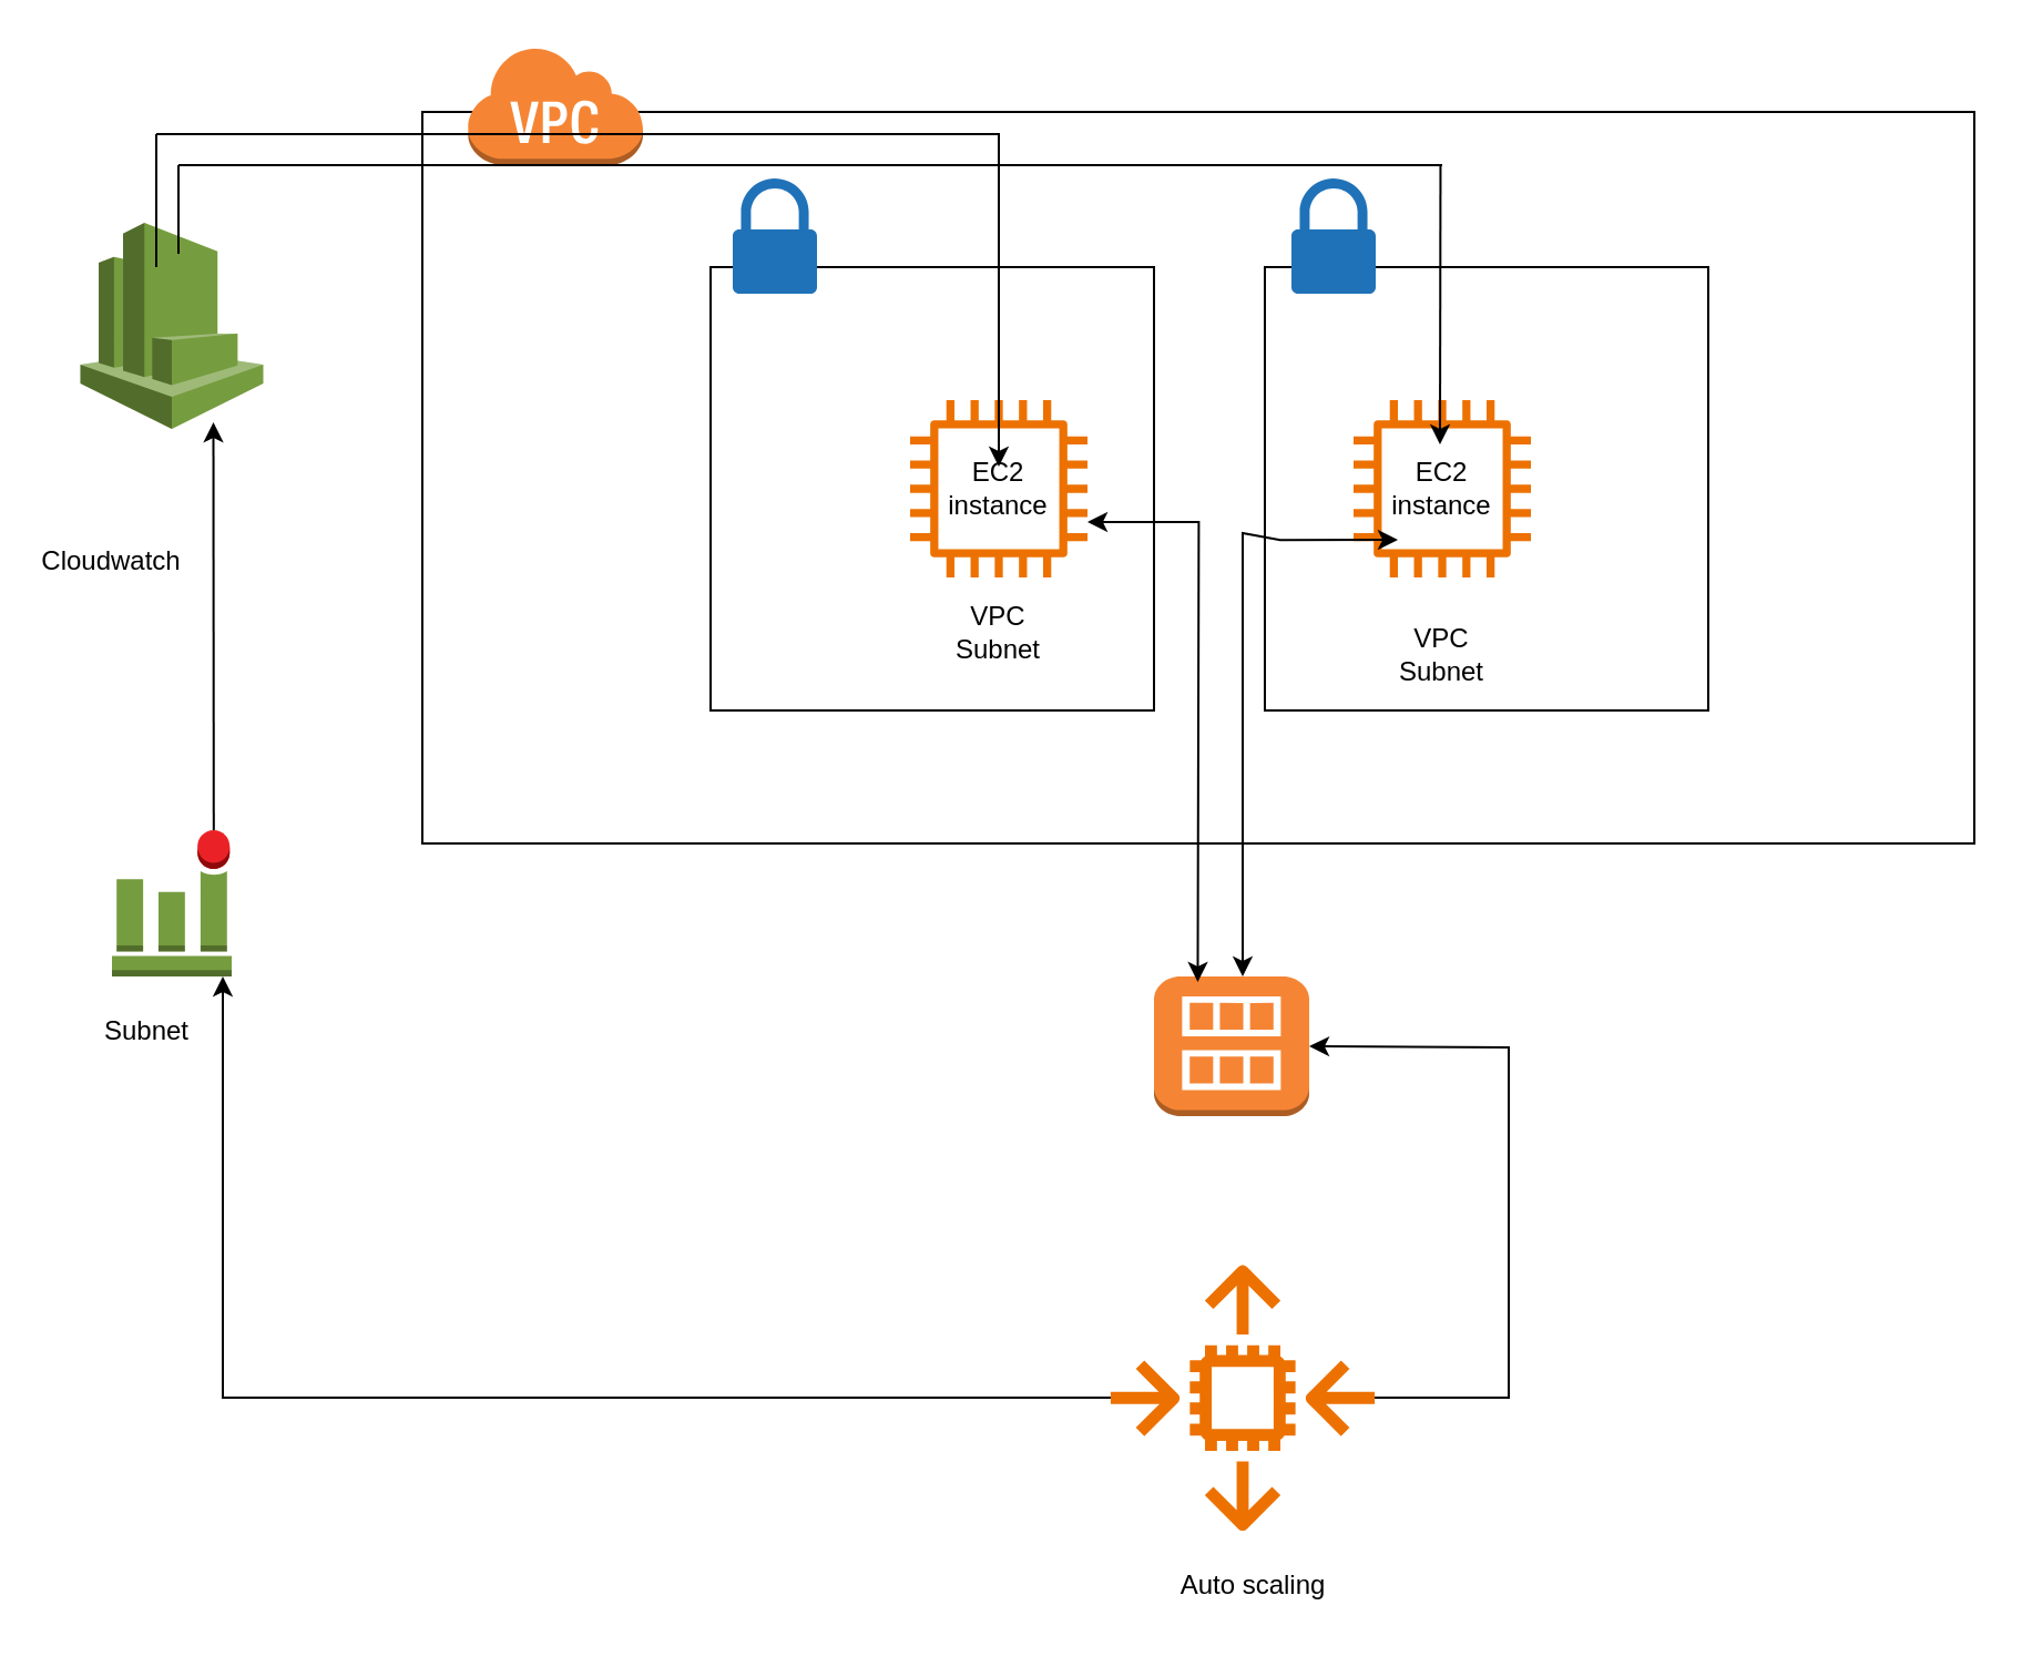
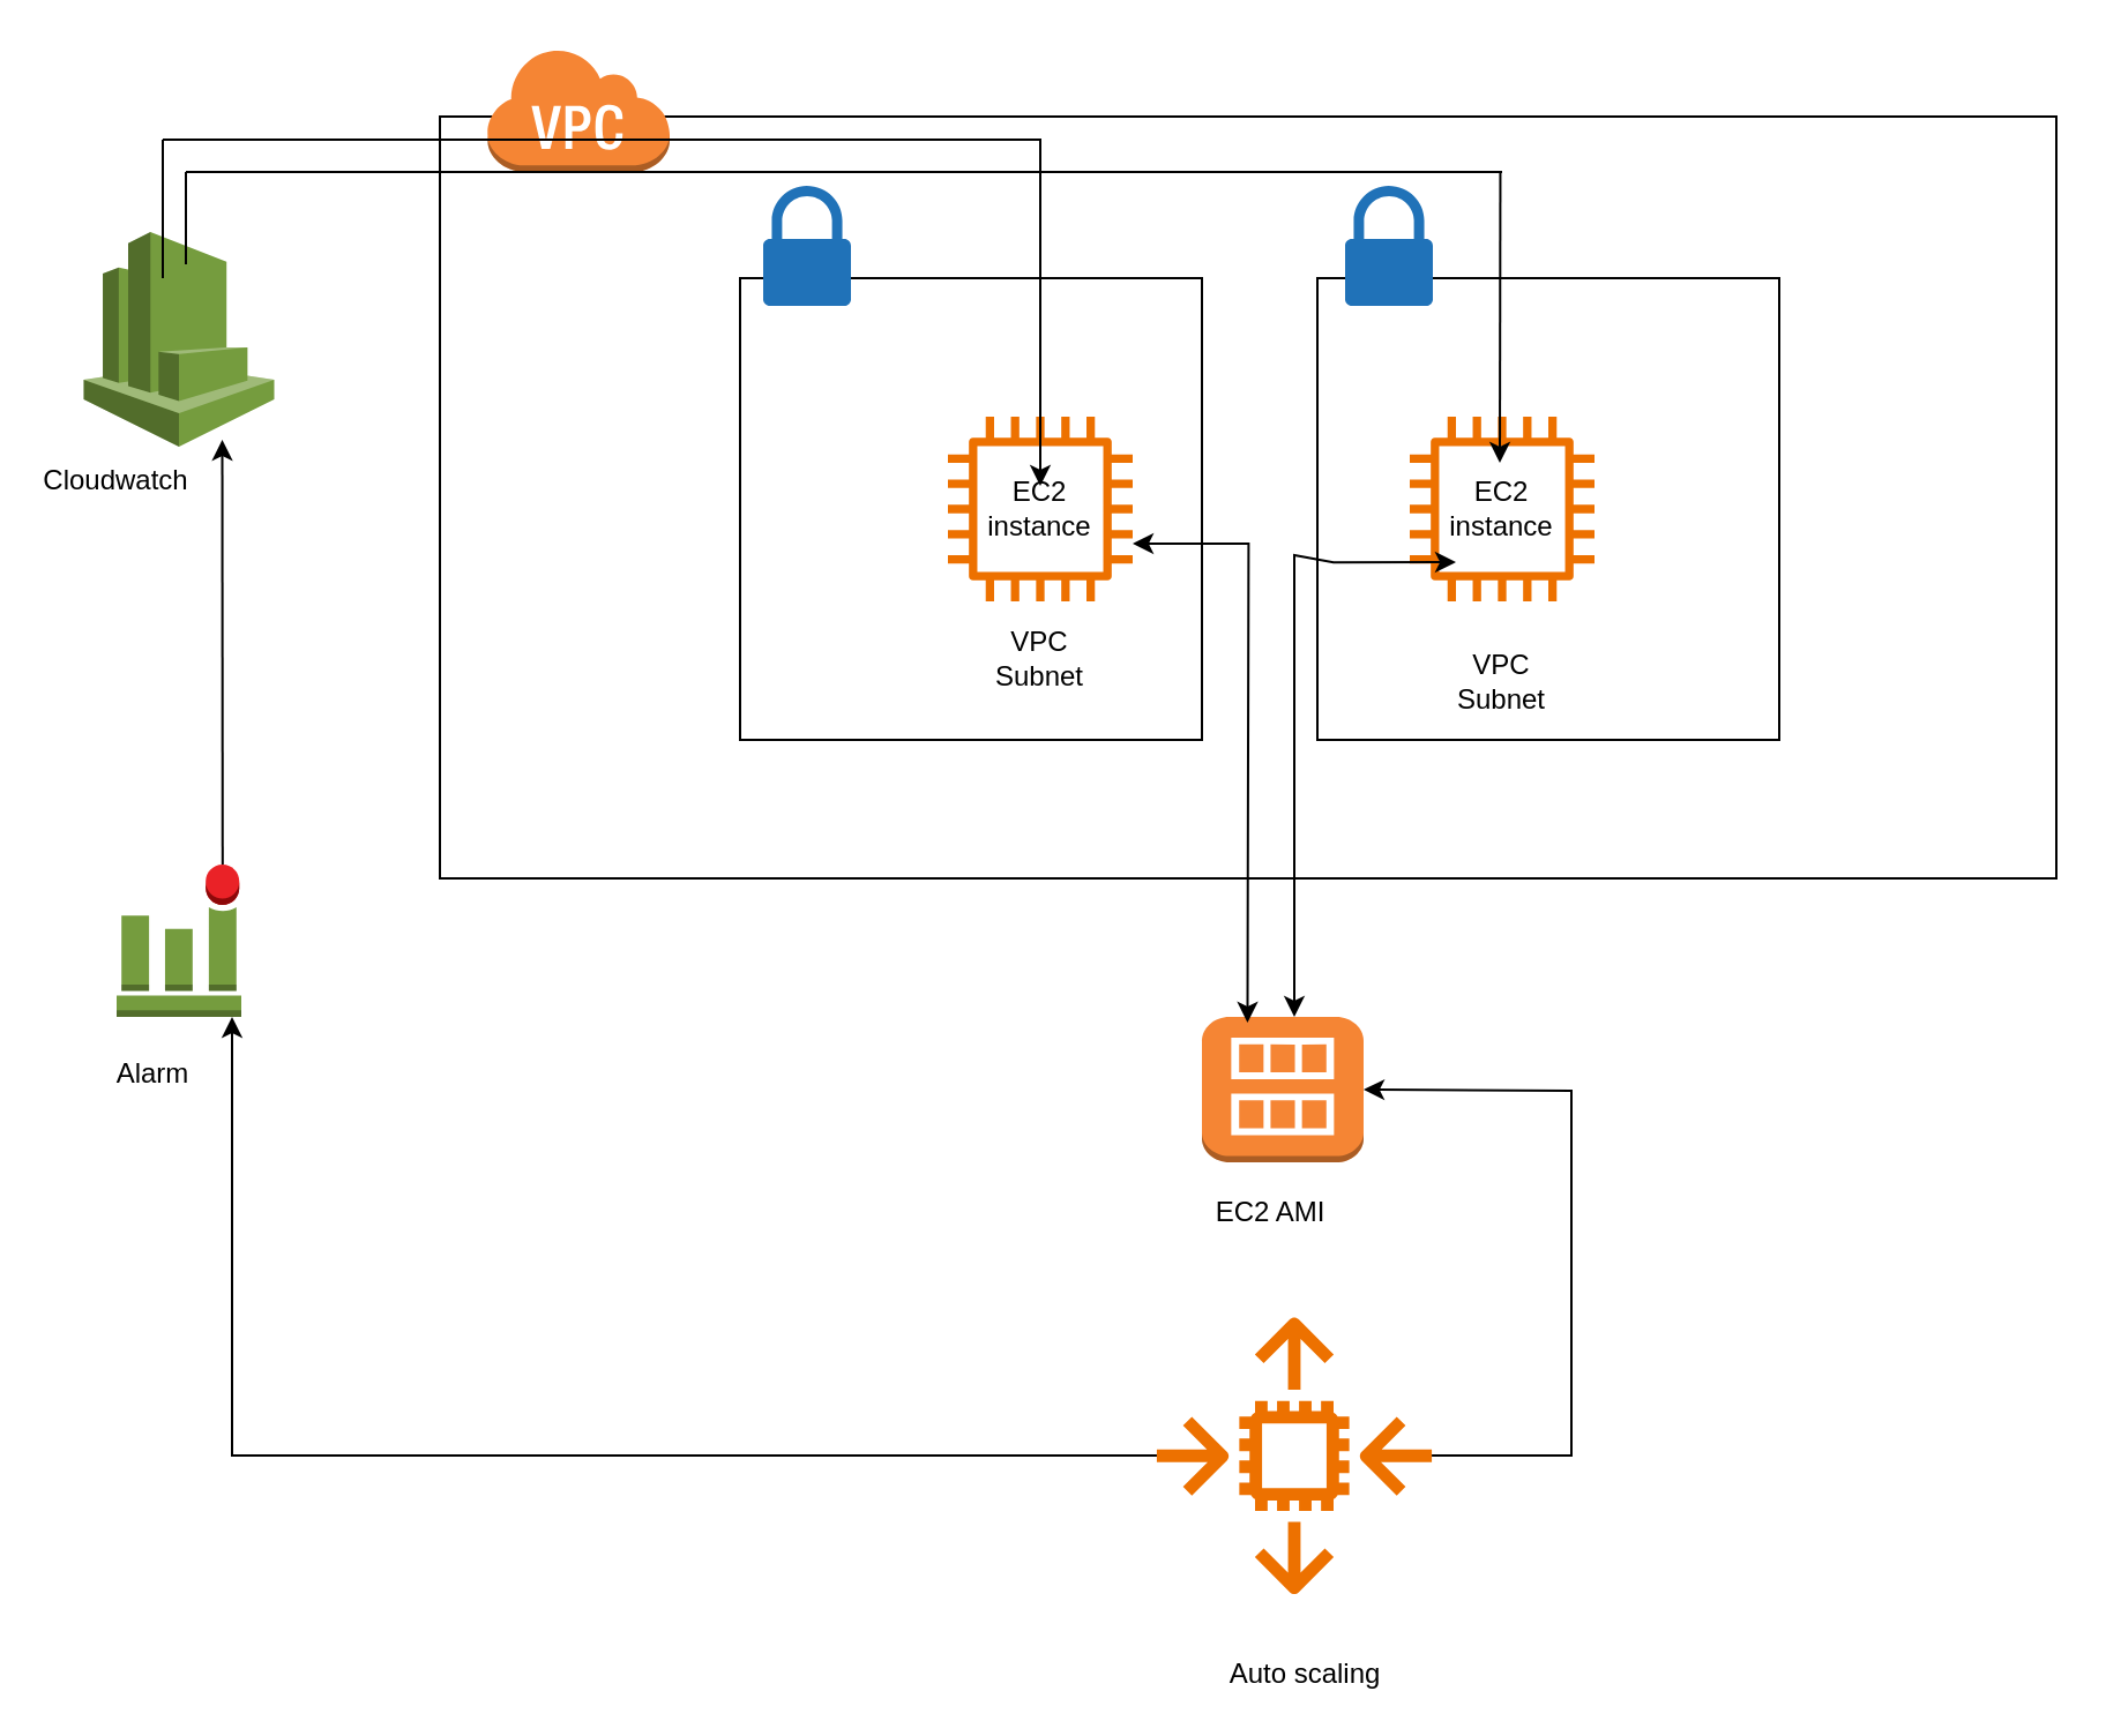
- <mxCell id="28" value="Cloudwatch" style="text;strokeColor=none;align=center;fillColor=none;html=1;verticalAlign=middle;whiteSpace=wrap;rounded=0;" vertex="1" parent="1"><mxGeometry x="20" y="238" width="60" height="30" as="geometry" /></mxCell>
+ <mxCell id="28" value="Cloudwatch" style="text;strokeColor=none;align=center;fillColor=none;html=1;verticalAlign=middle;whiteSpace=wrap;rounded=0;" vertex="1" parent="1"><mxGeometry x="20" y="193" width="60" height="30" as="geometry" /></mxCell>
- <mxCell id="23" value="Subnet" style="text;strokeColor=none;align=center;fillColor=none;html=1;verticalAlign=middle;whiteSpace=wrap;rounded=0;" vertex="1" parent="1"><mxGeometry x="35.75" y="450" width="60" height="30" as="geometry" /></mxCell>
+ <mxCell id="23" value="Alarm" style="text;strokeColor=none;align=center;fillColor=none;html=1;verticalAlign=middle;whiteSpace=wrap;rounded=0;" vertex="1" parent="1"><mxGeometry x="35.75" y="450" width="60" height="30" as="geometry" /></mxCell>
+ <mxCell id="15" value="EC2 AMI" style="text;strokeColor=none;align=center;fillColor=none;html=1;verticalAlign=middle;whiteSpace=wrap;rounded=0;" vertex="1" parent="1"><mxGeometry x="520" y="510" width="60" height="30" as="geometry" /></mxCell>
- <mxCell id="29" value="Auto scaling" style="text;strokeColor=none;align=center;fillColor=none;html=1;verticalAlign=middle;whiteSpace=wrap;rounded=0;" vertex="1" parent="1"><mxGeometry x="530" y="700" width="70" height="30" as="geometry" /></mxCell>
+ <mxCell id="29" value="Auto scaling" style="text;strokeColor=none;align=center;fillColor=none;html=1;verticalAlign=middle;whiteSpace=wrap;rounded=0;" vertex="1" parent="1"><mxGeometry x="530" y="710" width="70" height="30" as="geometry" /></mxCell>
